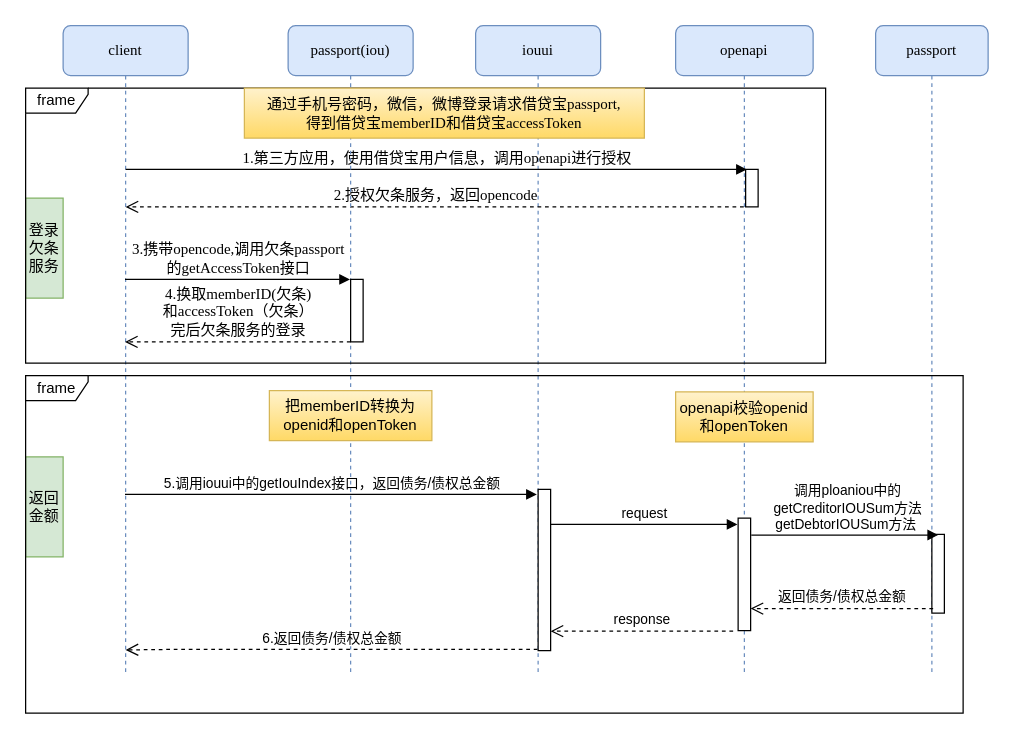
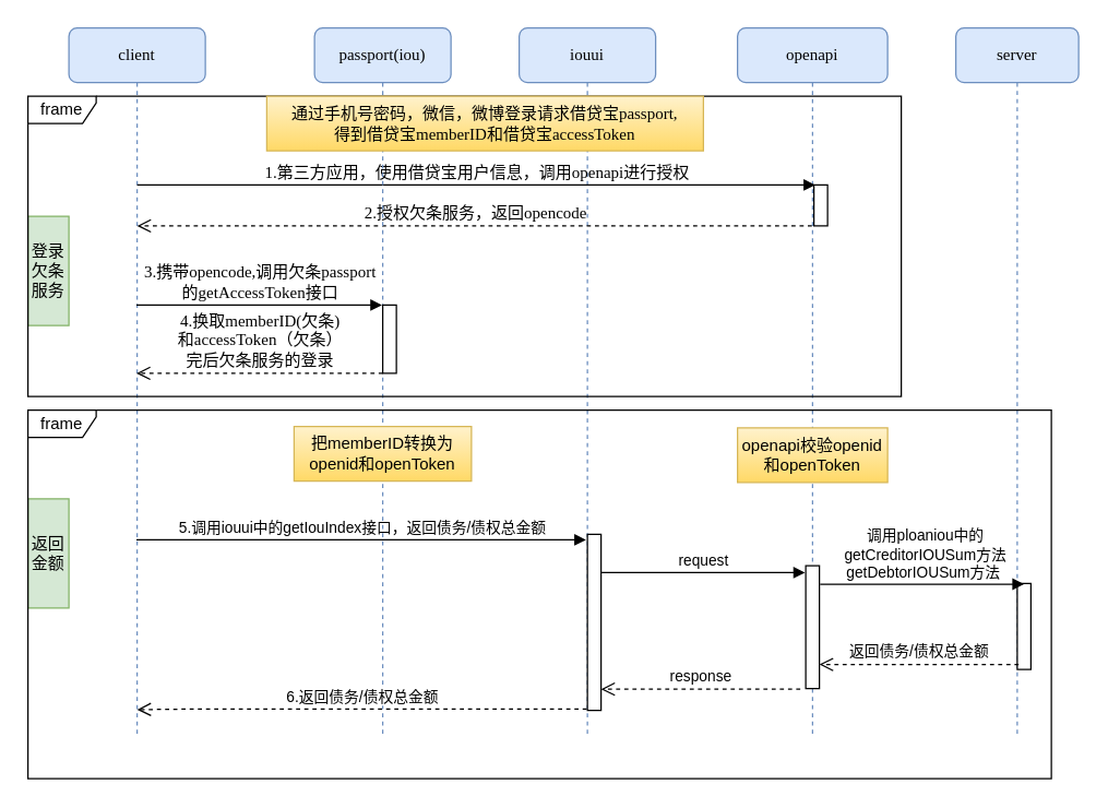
- <mxCell id="9" value="passport" style="shape=umlLifeline;perimeter=lifelinePerimeter;whiteSpace=wrap;html=1;container=1;collapsible=0;recursiveResize=0;outlineConnect=0;rounded=1;shadow=0;comic=0;labelBackgroundColor=none;strokeWidth=1;fontFamily=Verdana;fontSize=12;align=center;fillColor=#dae8fc;strokeColor=#6c8ebf;" parent="1" vertex="1"><mxGeometry x="700" y="20" width="90" height="520" as="geometry" /></mxCell>
+ <mxCell id="9" value="server" style="shape=umlLifeline;perimeter=lifelinePerimeter;whiteSpace=wrap;html=1;container=1;collapsible=0;recursiveResize=0;outlineConnect=0;rounded=1;shadow=0;comic=0;labelBackgroundColor=none;strokeWidth=1;fontFamily=Verdana;fontSize=12;align=center;fillColor=#dae8fc;strokeColor=#6c8ebf;" parent="1" vertex="1"><mxGeometry x="700" y="20" width="90" height="520" as="geometry" /></mxCell>
